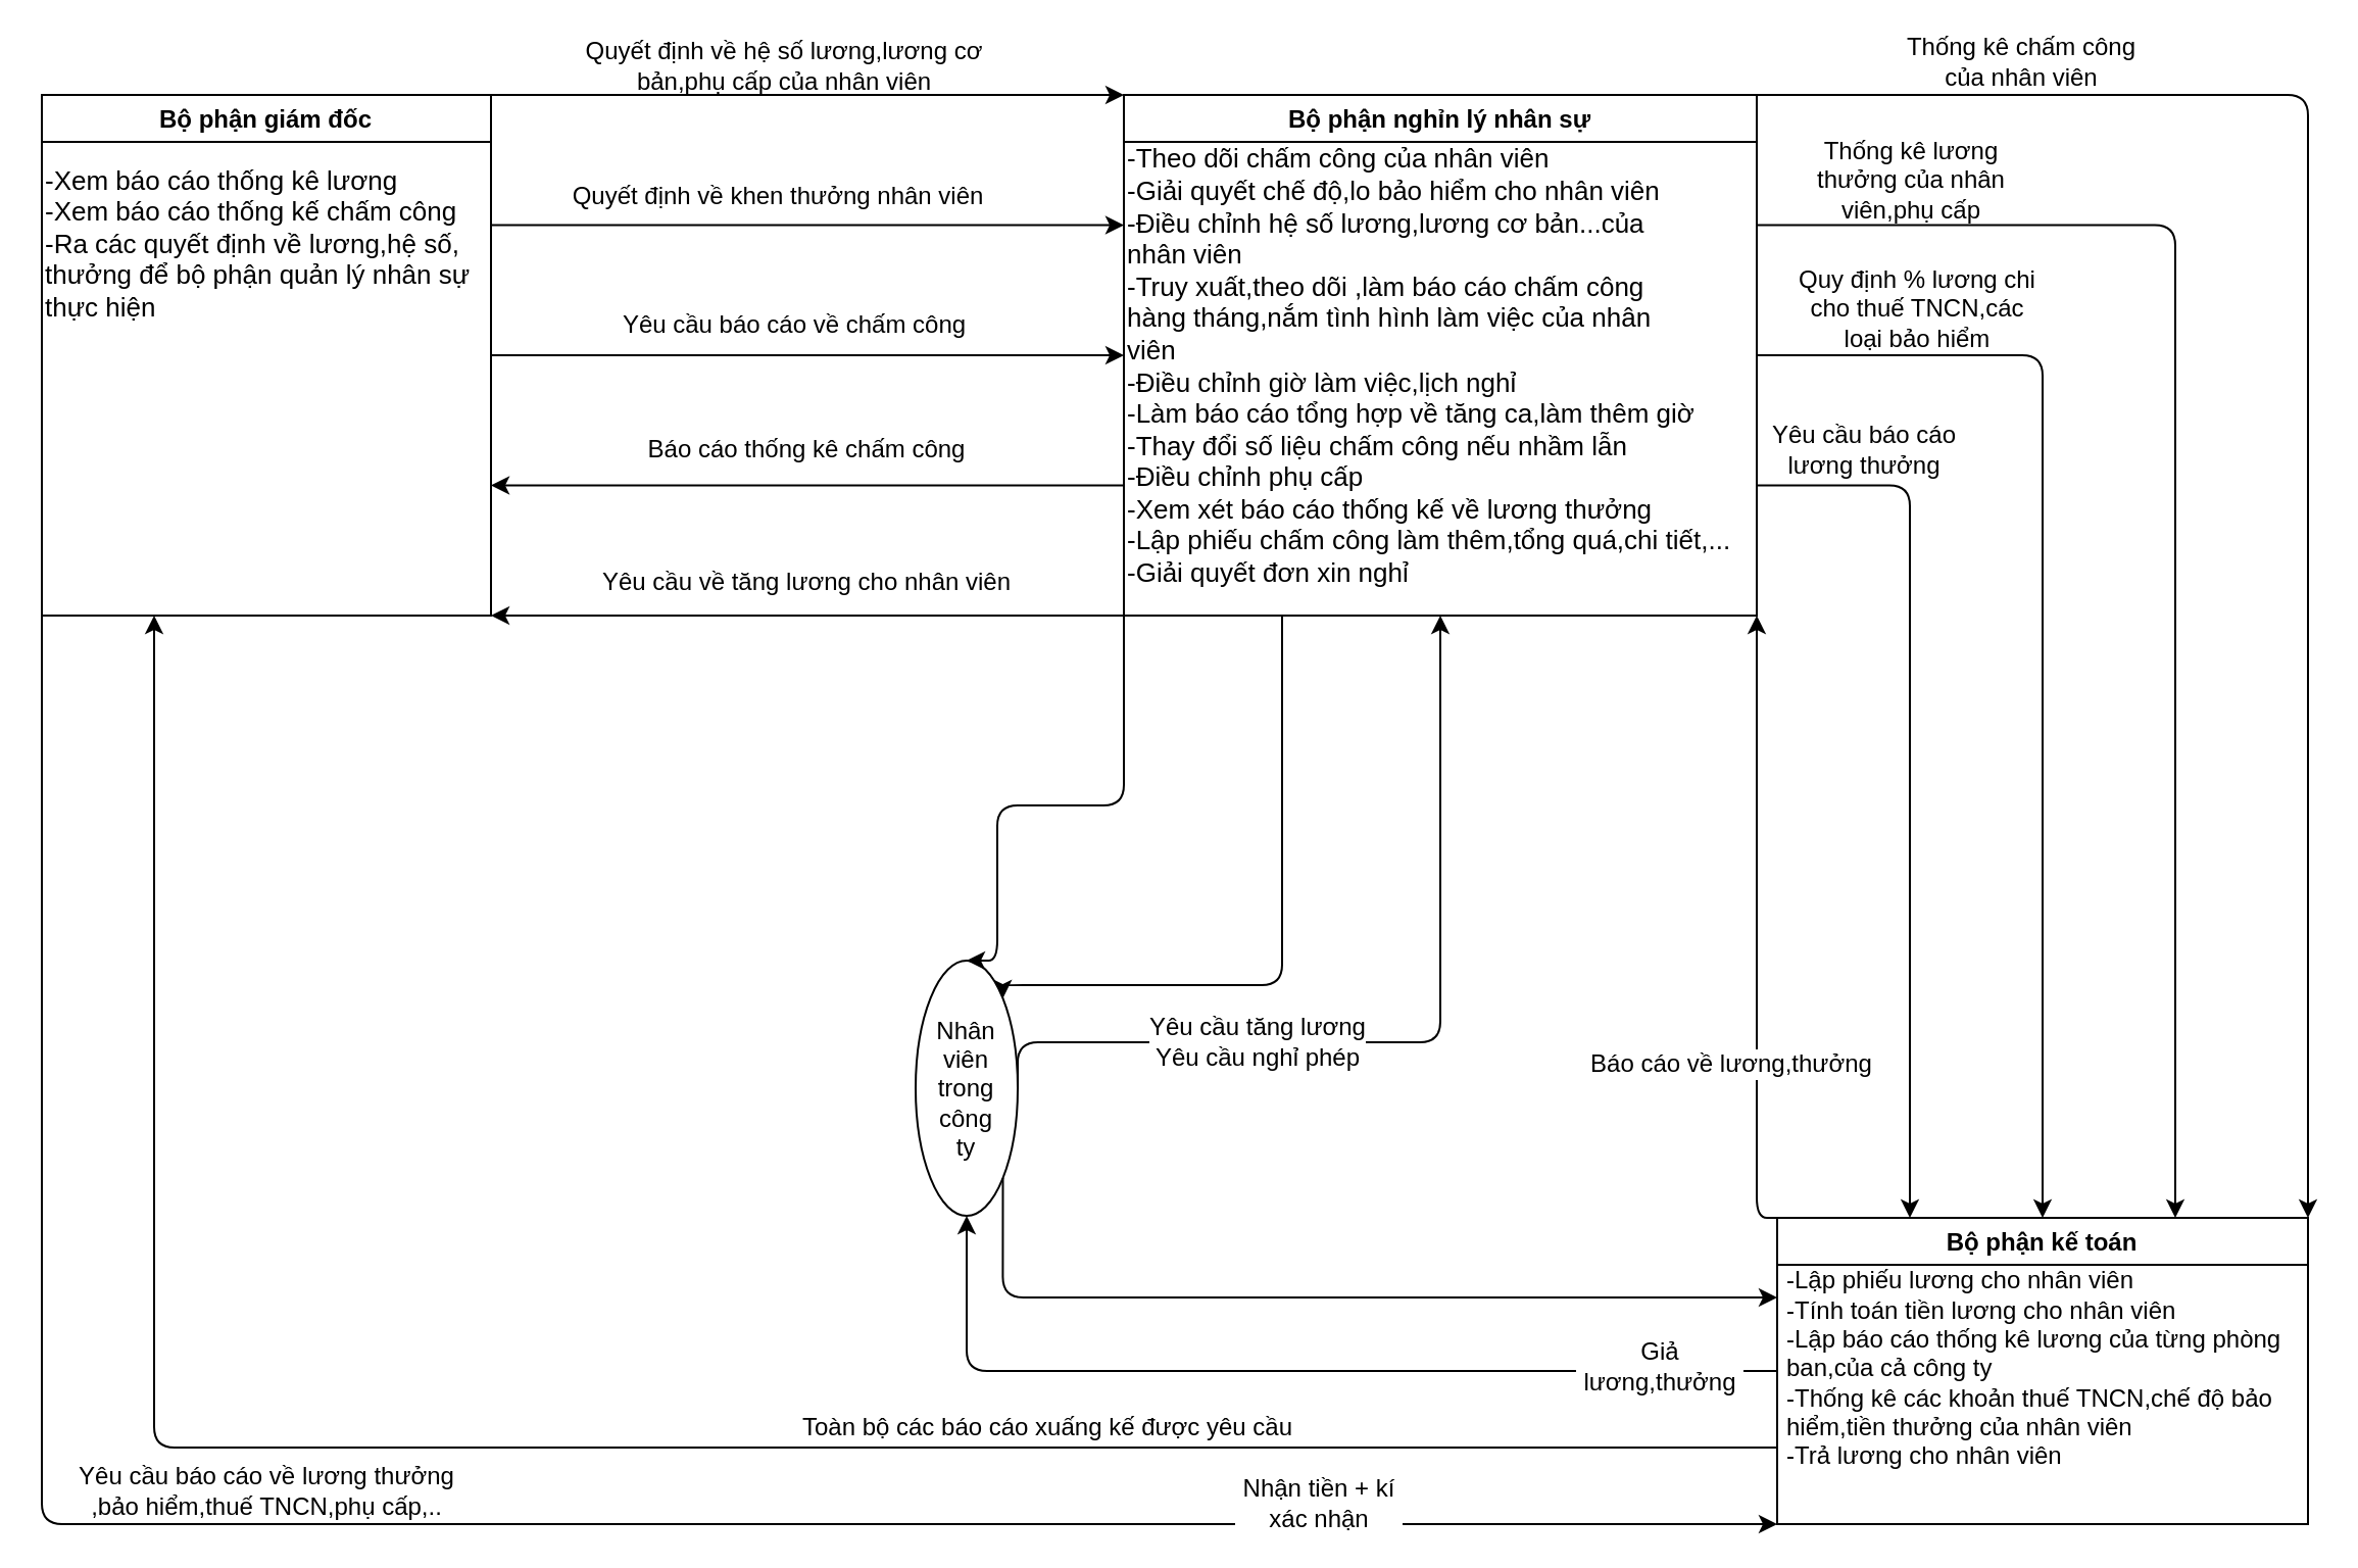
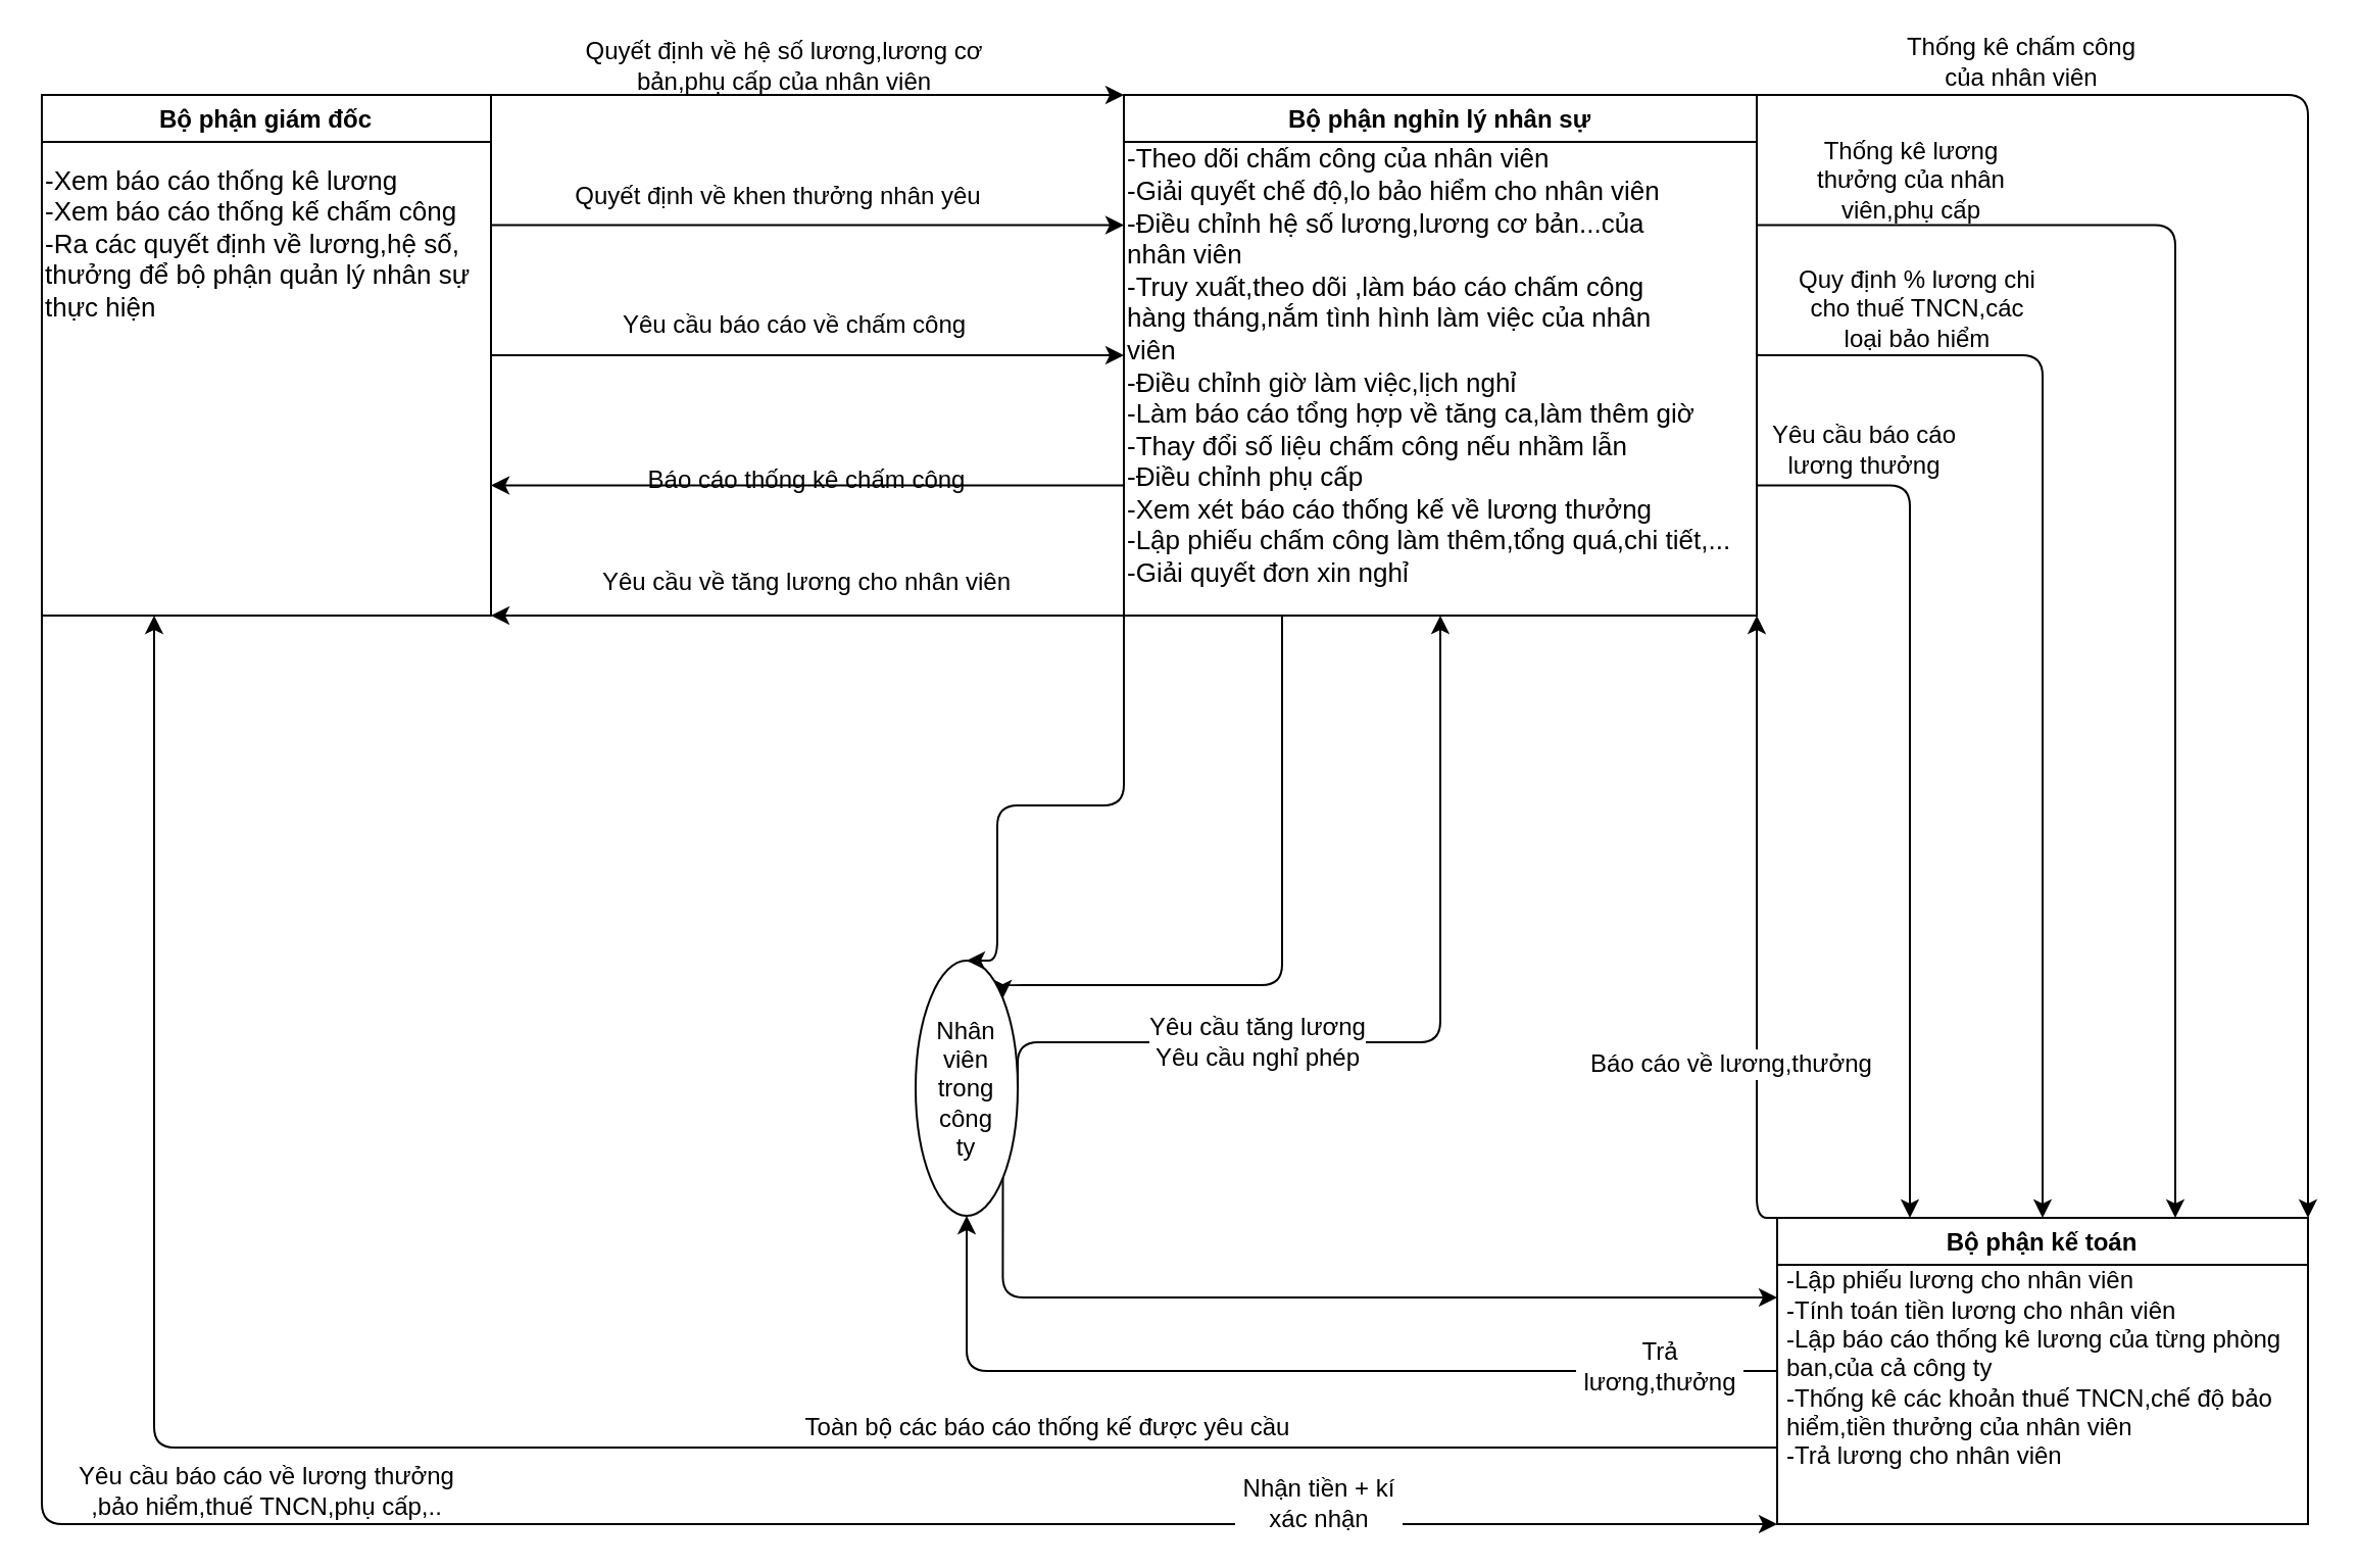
- <mxCell id="18" value="Quyết định về khen thưởng nhân viên" style="text;html=1;strokeColor=none;fillColor=none;align=center;verticalAlign=middle;whiteSpace=wrap;rounded=0;" parent="1" vertex="1"><mxGeometry x="271" y="86" width="220" height="20" as="geometry" /></mxCell>
+ <mxCell id="18" value="Quyết định về khen thưởng nhân yêu" style="text;html=1;strokeColor=none;fillColor=none;align=center;verticalAlign=middle;whiteSpace=wrap;rounded=0;" parent="1" vertex="1"><mxGeometry x="271" y="86" width="220" height="20" as="geometry" /></mxCell>
- <mxCell id="24" value="Báo cáo thống kê chấm công" style="text;html=1;strokeColor=none;fillColor=none;align=center;verticalAlign=middle;whiteSpace=wrap;rounded=0;" parent="1" vertex="1"><mxGeometry x="252" y="210" width="286" height="20" as="geometry" /></mxCell>
+ <mxCell id="24" value="Báo cáo thống kê chấm công" style="text;html=1;strokeColor=none;fillColor=none;align=center;verticalAlign=middle;whiteSpace=wrap;rounded=0;" parent="1" vertex="1"><mxGeometry x="252" y="225" width="286" height="20" as="geometry" /></mxCell>
- <mxCell id="33" value="Giả lương,thưởng" style="text;html=1;strokeColor=none;fillColor=none;align=center;verticalAlign=middle;whiteSpace=wrap;rounded=0;labelBackgroundColor=#ffffff;" parent="1" vertex="1"><mxGeometry x="771" y="659" width="84" height="20" as="geometry" /></mxCell>
+ <mxCell id="33" value="Trả lương,thưởng" style="text;html=1;strokeColor=none;fillColor=none;align=center;verticalAlign=middle;whiteSpace=wrap;rounded=0;labelBackgroundColor=#ffffff;" parent="1" vertex="1"><mxGeometry x="771" y="659" width="84" height="20" as="geometry" /></mxCell>
- <mxCell id="28" value="Toàn bộ các báo cáo xuấng kế được yêu cầu" style="text;html=1;strokeColor=none;fillColor=none;align=center;verticalAlign=middle;whiteSpace=wrap;rounded=0;" parent="1" vertex="1"><mxGeometry x="387" y="689" width="252" height="20" as="geometry" /></mxCell>
+ <mxCell id="28" value="Toàn bộ các báo cáo thống kế được yêu cầu" style="text;html=1;strokeColor=none;fillColor=none;align=center;verticalAlign=middle;whiteSpace=wrap;rounded=0;" parent="1" vertex="1"><mxGeometry x="387" y="689" width="252" height="20" as="geometry" /></mxCell>
